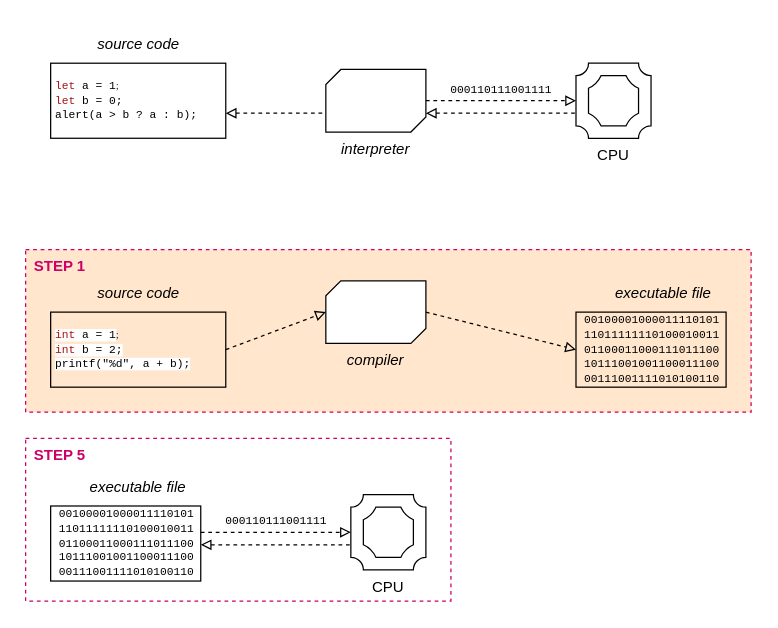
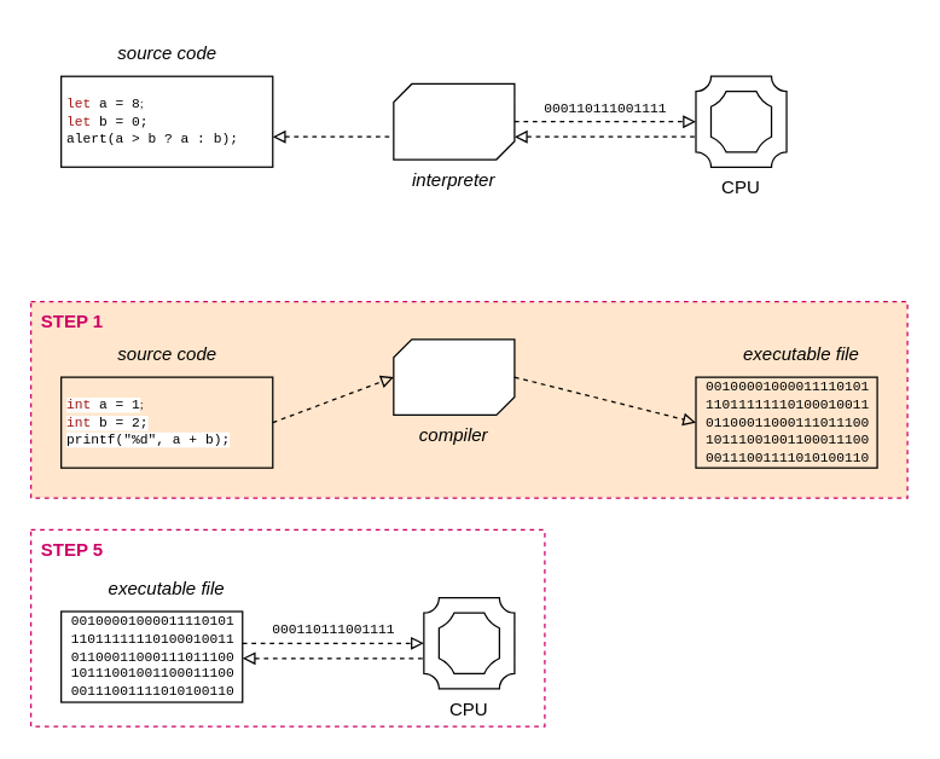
- <mxCell id="3" value="&lt;span style=&quot;box-sizing: border-box; font-family: &amp;quot;Lucida Console&amp;quot;, Courier, monospace; font-size: 9px; color: rgb(163, 21, 21);&quot;&gt;let&lt;/span&gt;&lt;span style=&quot;color: rgb(0, 0, 0); font-family: &amp;quot;Lucida Console&amp;quot;, Courier, monospace; font-size: 9px; background-color: rgb(255, 255, 255);&quot;&gt;&amp;nbsp;a = 1&lt;/span&gt;;&lt;br&gt;&lt;span style=&quot;border-color: var(--border-color); box-sizing: border-box; font-family: &amp;quot;Lucida Console&amp;quot;, Courier, monospace; color: rgb(163, 21, 21);&quot;&gt;let&lt;/span&gt;&lt;span style=&quot;border-color: var(--border-color); color: rgb(0, 0, 0); font-family: &amp;quot;Lucida Console&amp;quot;, Courier, monospace; background-color: rgb(255, 255, 255);&quot;&gt;&amp;nbsp;b =&amp;nbsp;&lt;/span&gt;&lt;span style=&quot;border-color: var(--border-color); box-sizing: border-box; color: rgb(0, 0, 0); font-family: &amp;quot;Lucida Console&amp;quot;, Courier, monospace;&quot;&gt;0&lt;/span&gt;&lt;span style=&quot;border-color: var(--border-color); color: rgb(0, 0, 0); font-family: &amp;quot;Lucida Console&amp;quot;, Courier, monospace; background-color: rgb(255, 255, 255);&quot;&gt;;&lt;/span&gt;&lt;span style=&quot;color: rgb(0, 0, 0); font-family: &amp;quot;Lucida Console&amp;quot;, Courier, monospace; font-size: 9px; background-color: rgb(255, 255, 255);&quot;&gt;&lt;br style=&quot;font-size: 9px;&quot;&gt;&lt;/span&gt;&lt;span style=&quot;color: rgb(0, 0, 0); font-family: &amp;quot;Lucida Console&amp;quot;, Courier, monospace; font-size: 9px; background-color: rgb(255, 255, 255);&quot;&gt;alert(a &amp;gt; b ? a : b);&lt;/span&gt;" style="text;html=1;align=left;verticalAlign=middle;whiteSpace=wrap;rounded=0;fillColor=none;fontColor=#333333;strokeColor=#000000;fontFamily=Lucida Console;fontSize=9;perimeterSpacing=0;labelPadding=9;spacingLeft=2;" parent="2" vertex="1"><mxGeometry y="30" width="140" height="60" as="geometry" /></mxCell>
+ <mxCell id="3" value="&lt;span style=&quot;box-sizing: border-box; font-family: &amp;quot;Lucida Console&amp;quot;, Courier, monospace; font-size: 9px; color: rgb(163, 21, 21);&quot;&gt;let&lt;/span&gt;&lt;span style=&quot;color: rgb(0, 0, 0); font-family: &amp;quot;Lucida Console&amp;quot;, Courier, monospace; font-size: 9px; background-color: rgb(255, 255, 255);&quot;&gt;&amp;nbsp;a = 8&lt;/span&gt;;&lt;br&gt;&lt;span style=&quot;border-color: var(--border-color); box-sizing: border-box; font-family: &amp;quot;Lucida Console&amp;quot;, Courier, monospace; color: rgb(163, 21, 21);&quot;&gt;let&lt;/span&gt;&lt;span style=&quot;border-color: var(--border-color); color: rgb(0, 0, 0); font-family: &amp;quot;Lucida Console&amp;quot;, Courier, monospace; background-color: rgb(255, 255, 255);&quot;&gt;&amp;nbsp;b =&amp;nbsp;&lt;/span&gt;&lt;span style=&quot;border-color: var(--border-color); box-sizing: border-box; color: rgb(0, 0, 0); font-family: &amp;quot;Lucida Console&amp;quot;, Courier, monospace;&quot;&gt;0&lt;/span&gt;&lt;span style=&quot;border-color: var(--border-color); color: rgb(0, 0, 0); font-family: &amp;quot;Lucida Console&amp;quot;, Courier, monospace; background-color: rgb(255, 255, 255);&quot;&gt;;&lt;/span&gt;&lt;span style=&quot;color: rgb(0, 0, 0); font-family: &amp;quot;Lucida Console&amp;quot;, Courier, monospace; font-size: 9px; background-color: rgb(255, 255, 255);&quot;&gt;&lt;br style=&quot;font-size: 9px;&quot;&gt;&lt;/span&gt;&lt;span style=&quot;color: rgb(0, 0, 0); font-family: &amp;quot;Lucida Console&amp;quot;, Courier, monospace; font-size: 9px; background-color: rgb(255, 255, 255);&quot;&gt;alert(a &amp;gt; b ? a : b);&lt;/span&gt;" style="text;html=1;align=left;verticalAlign=middle;whiteSpace=wrap;rounded=0;fillColor=none;fontColor=#333333;strokeColor=#000000;fontFamily=Lucida Console;fontSize=9;perimeterSpacing=0;labelPadding=9;spacingLeft=2;" parent="2" vertex="1"><mxGeometry y="30" width="140" height="60" as="geometry" /></mxCell>
